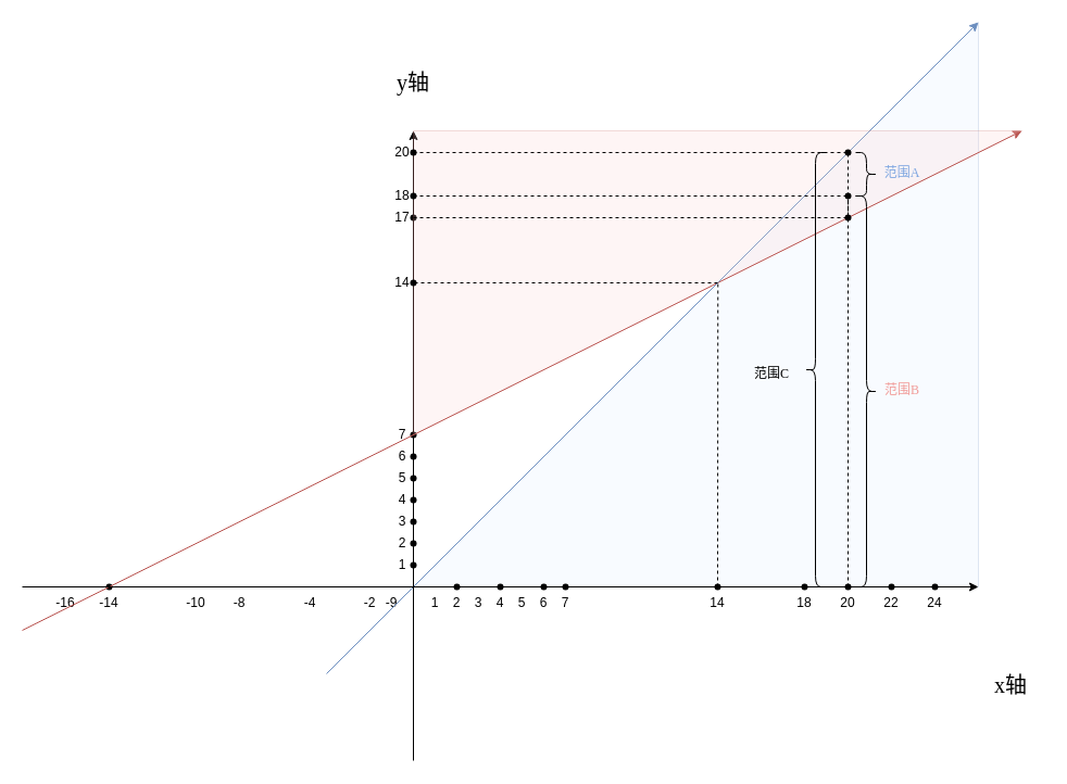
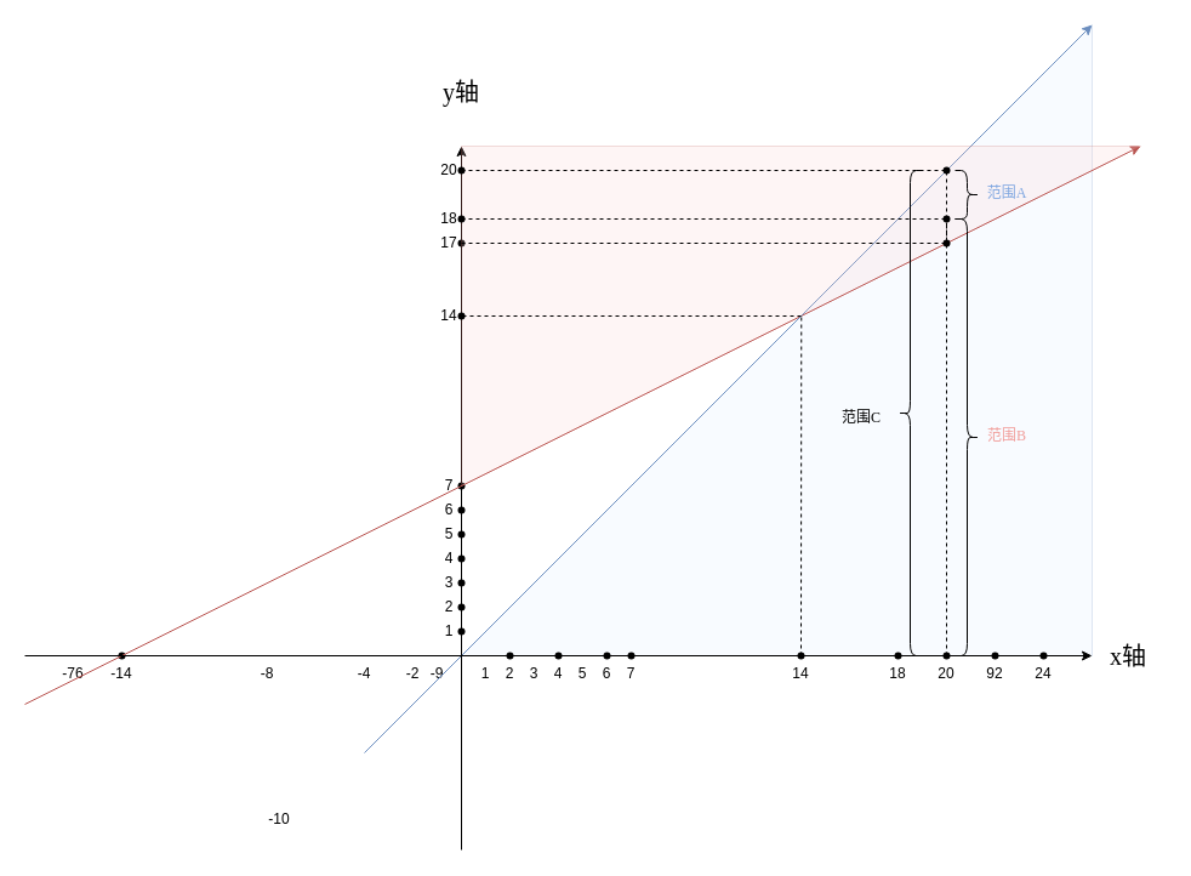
- <mxCell id="34" value="-16" style="text;html=1;strokeColor=none;fillColor=none;align=center;verticalAlign=middle;whiteSpace=wrap;rounded=0;" vertex="1" parent="1"><mxGeometry x="40" y="535" width="40" height="40" as="geometry" /></mxCell>
+ <mxCell id="34" value="-76" style="text;html=1;strokeColor=none;fillColor=none;align=center;verticalAlign=middle;whiteSpace=wrap;rounded=0;" vertex="1" parent="1"><mxGeometry x="40" y="535" width="40" height="40" as="geometry" /></mxCell>
- <mxCell id="32" value="-10" style="text;html=1;strokeColor=none;fillColor=none;align=center;verticalAlign=middle;whiteSpace=wrap;rounded=0;" vertex="1" parent="1"><mxGeometry x="160" y="535" width="40" height="40" as="geometry" /></mxCell>
+ <mxCell id="32" value="-10" style="text;html=1;strokeColor=none;fillColor=none;align=center;verticalAlign=middle;whiteSpace=wrap;rounded=0;" vertex="1" parent="1"><mxGeometry x="210" y="655" width="40" height="40" as="geometry" /></mxCell>
- <mxCell id="29" value="-4" style="text;html=1;strokeColor=none;fillColor=none;align=center;verticalAlign=middle;whiteSpace=wrap;rounded=0;" vertex="1" parent="1"><mxGeometry x="265" y="535" width="40" height="40" as="geometry" /></mxCell>
+ <mxCell id="29" value="-4" style="text;html=1;strokeColor=none;fillColor=none;align=center;verticalAlign=middle;whiteSpace=wrap;rounded=0;" vertex="1" parent="1"><mxGeometry x="280" y="535" width="40" height="40" as="geometry" /></mxCell>
- <mxCell id="71" value="22" style="text;html=1;strokeColor=none;fillColor=none;align=center;verticalAlign=middle;whiteSpace=wrap;rounded=0;" vertex="1" parent="1"><mxGeometry x="800" y="535" width="40" height="40" as="geometry" /></mxCell>
+ <mxCell id="71" value="92" style="text;html=1;strokeColor=none;fillColor=none;align=center;verticalAlign=middle;whiteSpace=wrap;rounded=0;" vertex="1" parent="1"><mxGeometry x="800" y="535" width="40" height="40" as="geometry" /></mxCell>
- <mxCell id="75" value="&lt;font face=&quot;Comic Sans MS&quot; style=&quot;font-size: 20px&quot;&gt;x轴&lt;/font&gt;" style="text;html=1;align=center;verticalAlign=middle;whiteSpace=wrap;rounded=0;" vertex="1" parent="1"><mxGeometry x="900" y="615" width="60" height="30" as="geometry" /></mxCell>
+ <mxCell id="75" value="&lt;font face=&quot;Comic Sans MS&quot; style=&quot;font-size: 20px&quot;&gt;x轴&lt;/font&gt;" style="text;html=1;align=center;verticalAlign=middle;whiteSpace=wrap;rounded=0;" vertex="1" parent="1"><mxGeometry x="900" y="525" width="60" height="30" as="geometry" /></mxCell>
